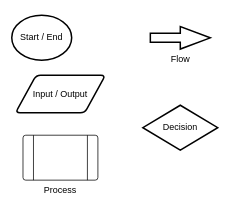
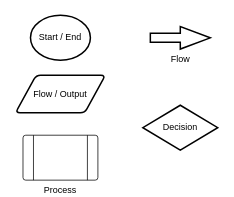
- <mxCell id="3" value="Start / End" style="strokeWidth=2;html=1;shape=mxgraph.flowchart.start_1;whiteSpace=wrap;" vertex="1" parent="1"><mxGeometry x="15" y="20" width="80" height="60" as="geometry" /></mxCell>
+ <mxCell id="3" value="Start / End" style="strokeWidth=2;html=1;shape=mxgraph.flowchart.start_1;whiteSpace=wrap;" vertex="1" parent="1"><mxGeometry x="40" y="20" width="80" height="60" as="geometry" /></mxCell>
- <mxCell id="2" value="Input / Output" style="shape=parallelogram;html=1;strokeWidth=2;perimeter=parallelogramPerimeter;whiteSpace=wrap;rounded=1;arcSize=12;size=0.23;" vertex="1" parent="1"><mxGeometry x="20" y="100" width="120" height="50" as="geometry" /></mxCell>
+ <mxCell id="2" value="Flow / Output" style="shape=parallelogram;html=1;strokeWidth=2;perimeter=parallelogramPerimeter;whiteSpace=wrap;rounded=1;arcSize=12;size=0.23;" vertex="1" parent="1"><mxGeometry x="20" y="100" width="120" height="50" as="geometry" /></mxCell>
